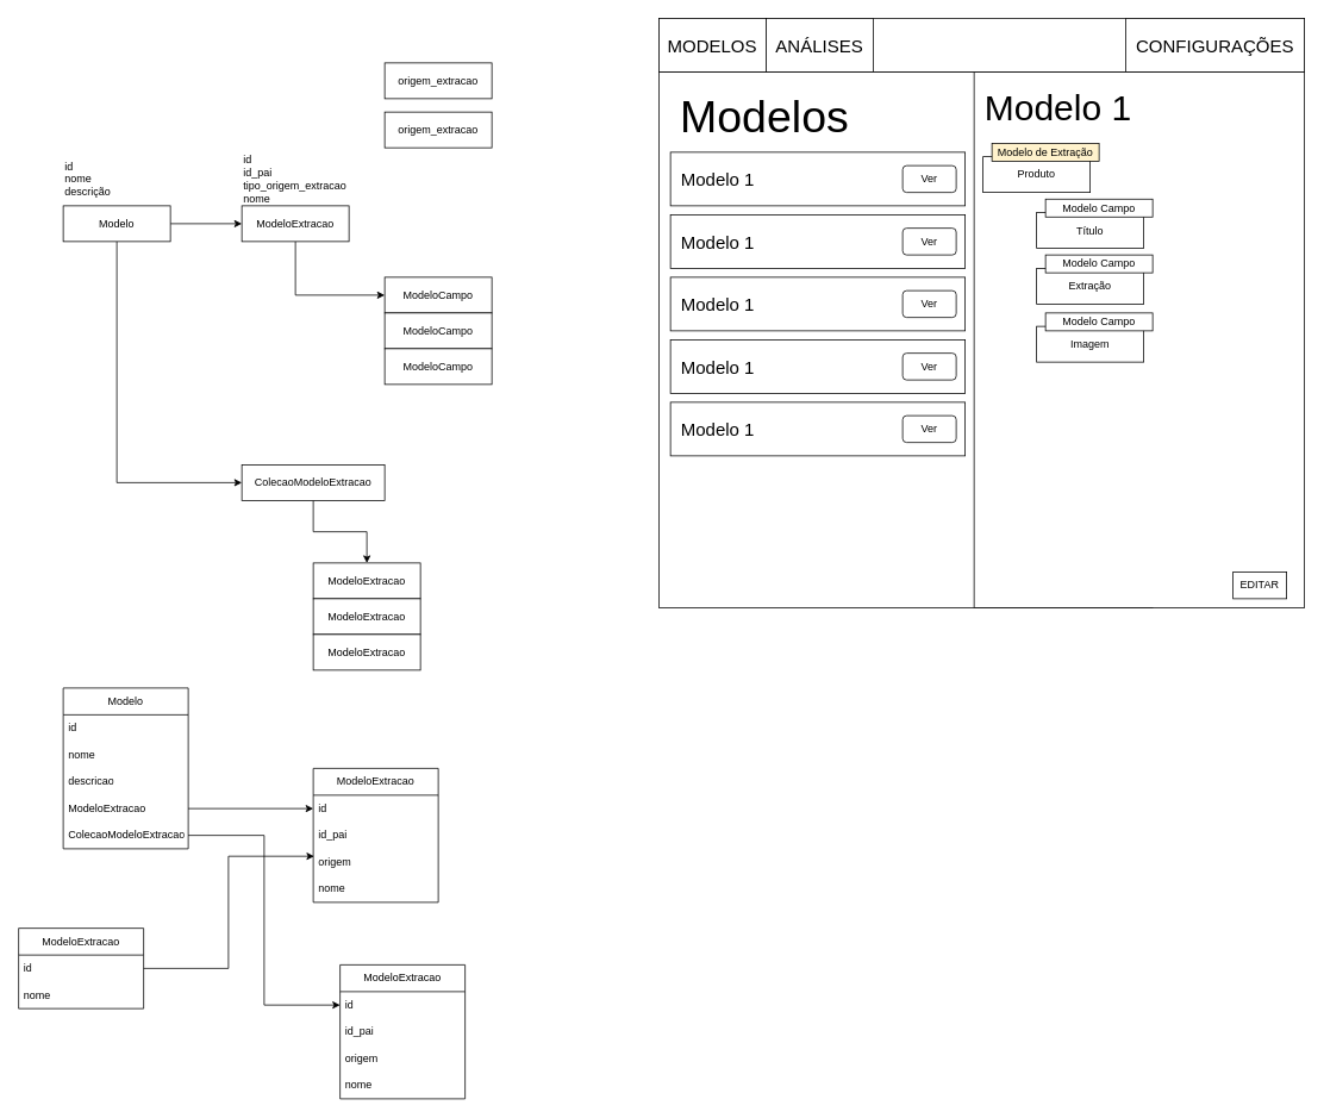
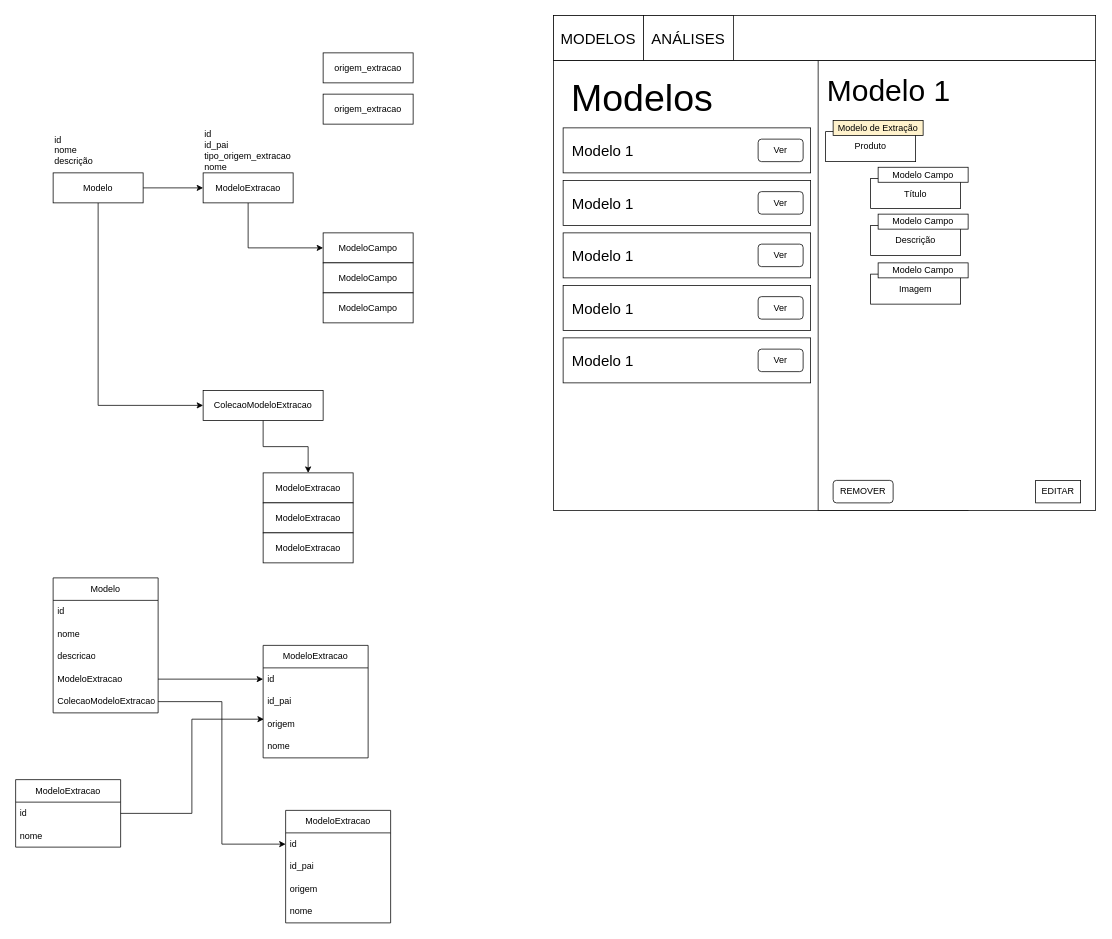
- <mxCell id="64" value="CONFIGURAÇÕES" style="rounded=0;whiteSpace=wrap;html=1;fontSize=20;" vertex="1" parent="1"><mxGeometry x="1260" y="20" width="200" height="60" as="geometry" /></mxCell>
- <mxCell id="70" value="Extração" style="rounded=0;whiteSpace=wrap;html=1;" vertex="1" parent="1"><mxGeometry x="1160" y="300" width="120" height="40" as="geometry" /></mxCell>
+ <mxCell id="70" value="Descrição" style="rounded=0;whiteSpace=wrap;html=1;" vertex="1" parent="1"><mxGeometry x="1160" y="300" width="120" height="40" as="geometry" /></mxCell>
+ <mxCell id="62" value="REMOVER" style="rounded=1;whiteSpace=wrap;html=1;" vertex="1" parent="1"><mxGeometry x="1110" y="640" width="80" height="30" as="geometry" /></mxCell>
